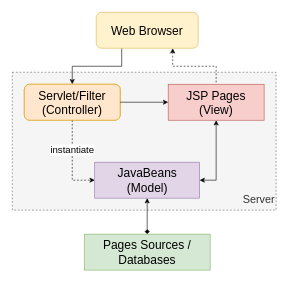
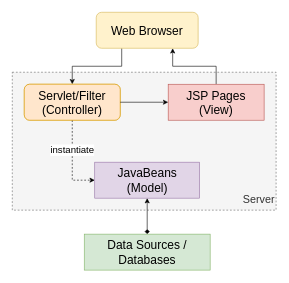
- <mxCell id="4" style="edgeStyle=orthogonalEdgeStyle;rounded=0;orthogonalLoop=1;jettySize=auto;html=1;exitX=0.75;exitY=1;exitDx=0;exitDy=0;startArrow=classic;startFill=1;endArrow=none;endFill=0;dashed=1;" edge="1" parent="1" source="5" target="11"><mxGeometry relative="1" as="geometry" /></mxCell>
+ <mxCell id="4" style="edgeStyle=orthogonalEdgeStyle;rounded=0;orthogonalLoop=1;jettySize=auto;html=1;exitX=0.75;exitY=1;exitDx=0;exitDy=0;startArrow=classic;startFill=1;endArrow=none;endFill=0;" edge="1" parent="1" source="5" target="11"><mxGeometry relative="1" as="geometry" /></mxCell>
- <mxCell id="10" style="edgeStyle=orthogonalEdgeStyle;rounded=0;orthogonalLoop=1;jettySize=auto;html=1;exitX=0.5;exitY=1;exitDx=0;exitDy=0;entryX=1;entryY=0.5;entryDx=0;entryDy=0;startArrow=classic;startFill=1;endArrow=classic;endFill=1;" edge="1" parent="1" source="11" target="13"><mxGeometry relative="1" as="geometry" /></mxCell>
- <mxCell id="14" value="&lt;font style=&quot;font-size: 20px&quot;&gt;Pages Sources / Databases&lt;br&gt;&lt;/font&gt;" style="rounded=0;whiteSpace=wrap;html=1;fillColor=#d5e8d4;strokeColor=#82b366;" vertex="1" parent="1"><mxGeometry x="140" y="390" width="210" height="60" as="geometry" /></mxCell>
+ <mxCell id="14" value="&lt;font style=&quot;font-size: 20px&quot;&gt;Data Sources / Databases&lt;br&gt;&lt;/font&gt;" style="rounded=0;whiteSpace=wrap;html=1;fillColor=#d5e8d4;strokeColor=#82b366;" vertex="1" parent="1"><mxGeometry x="140" y="390" width="210" height="60" as="geometry" /></mxCell>
